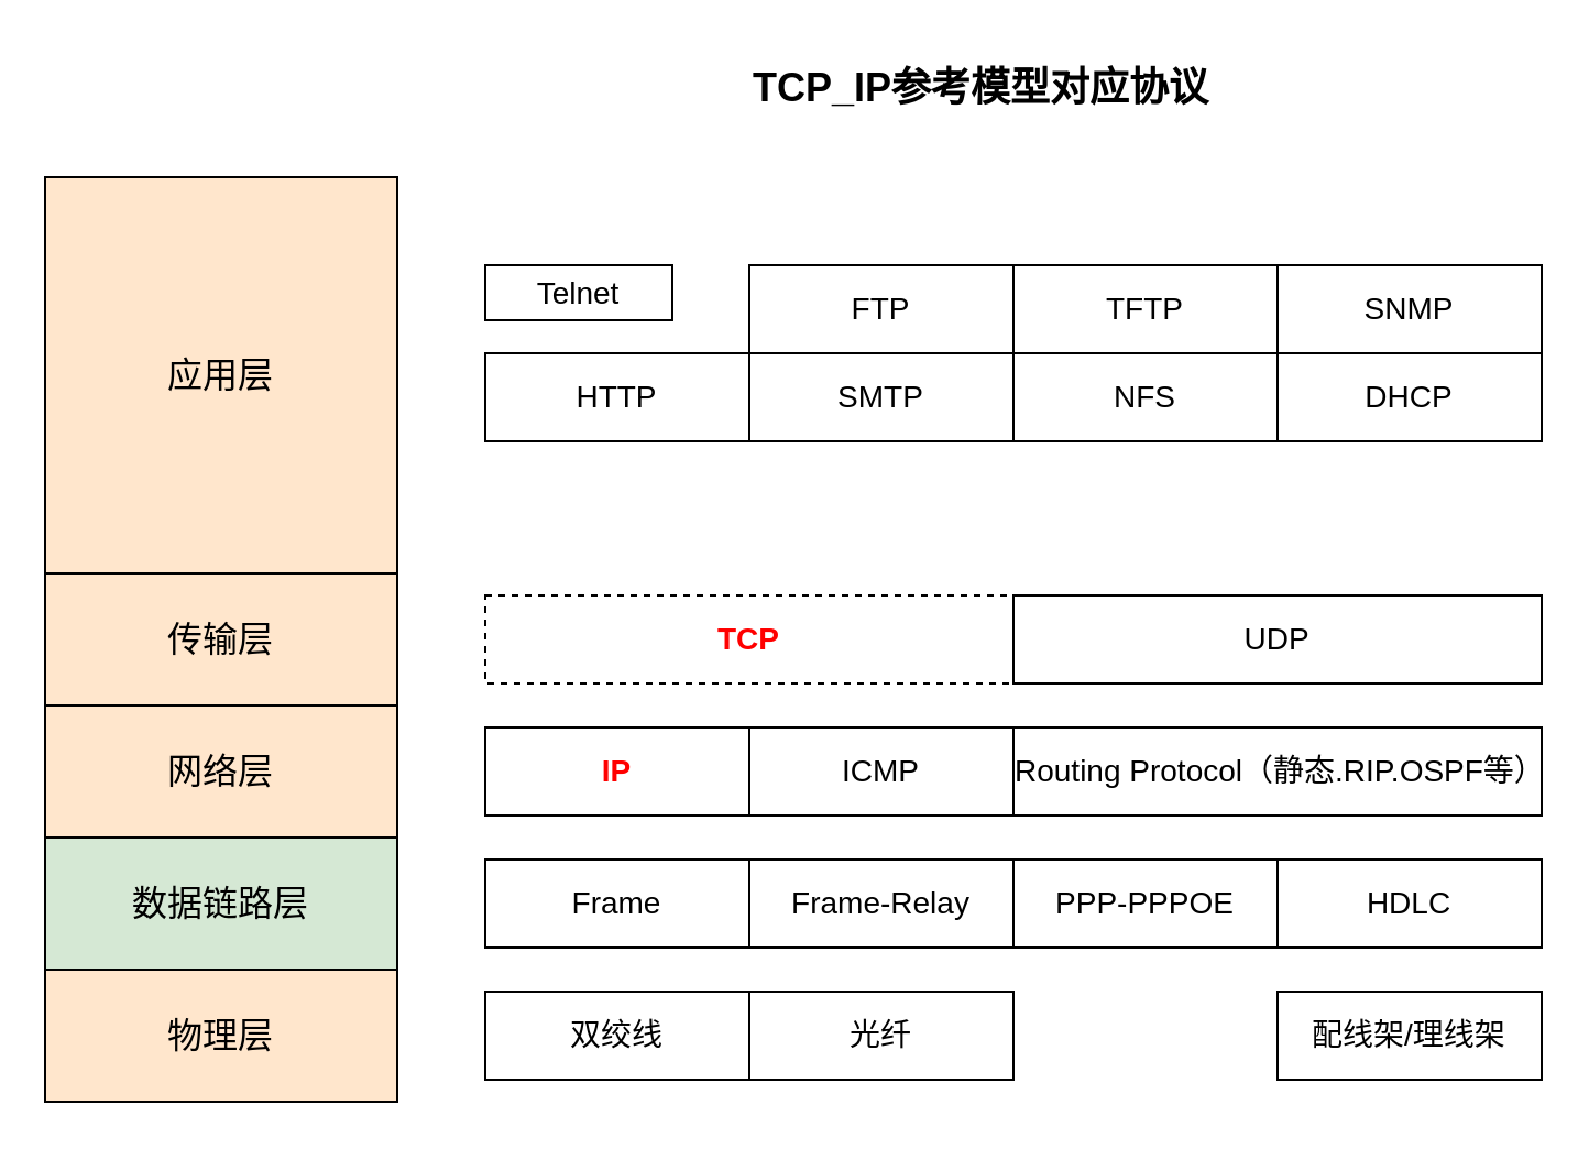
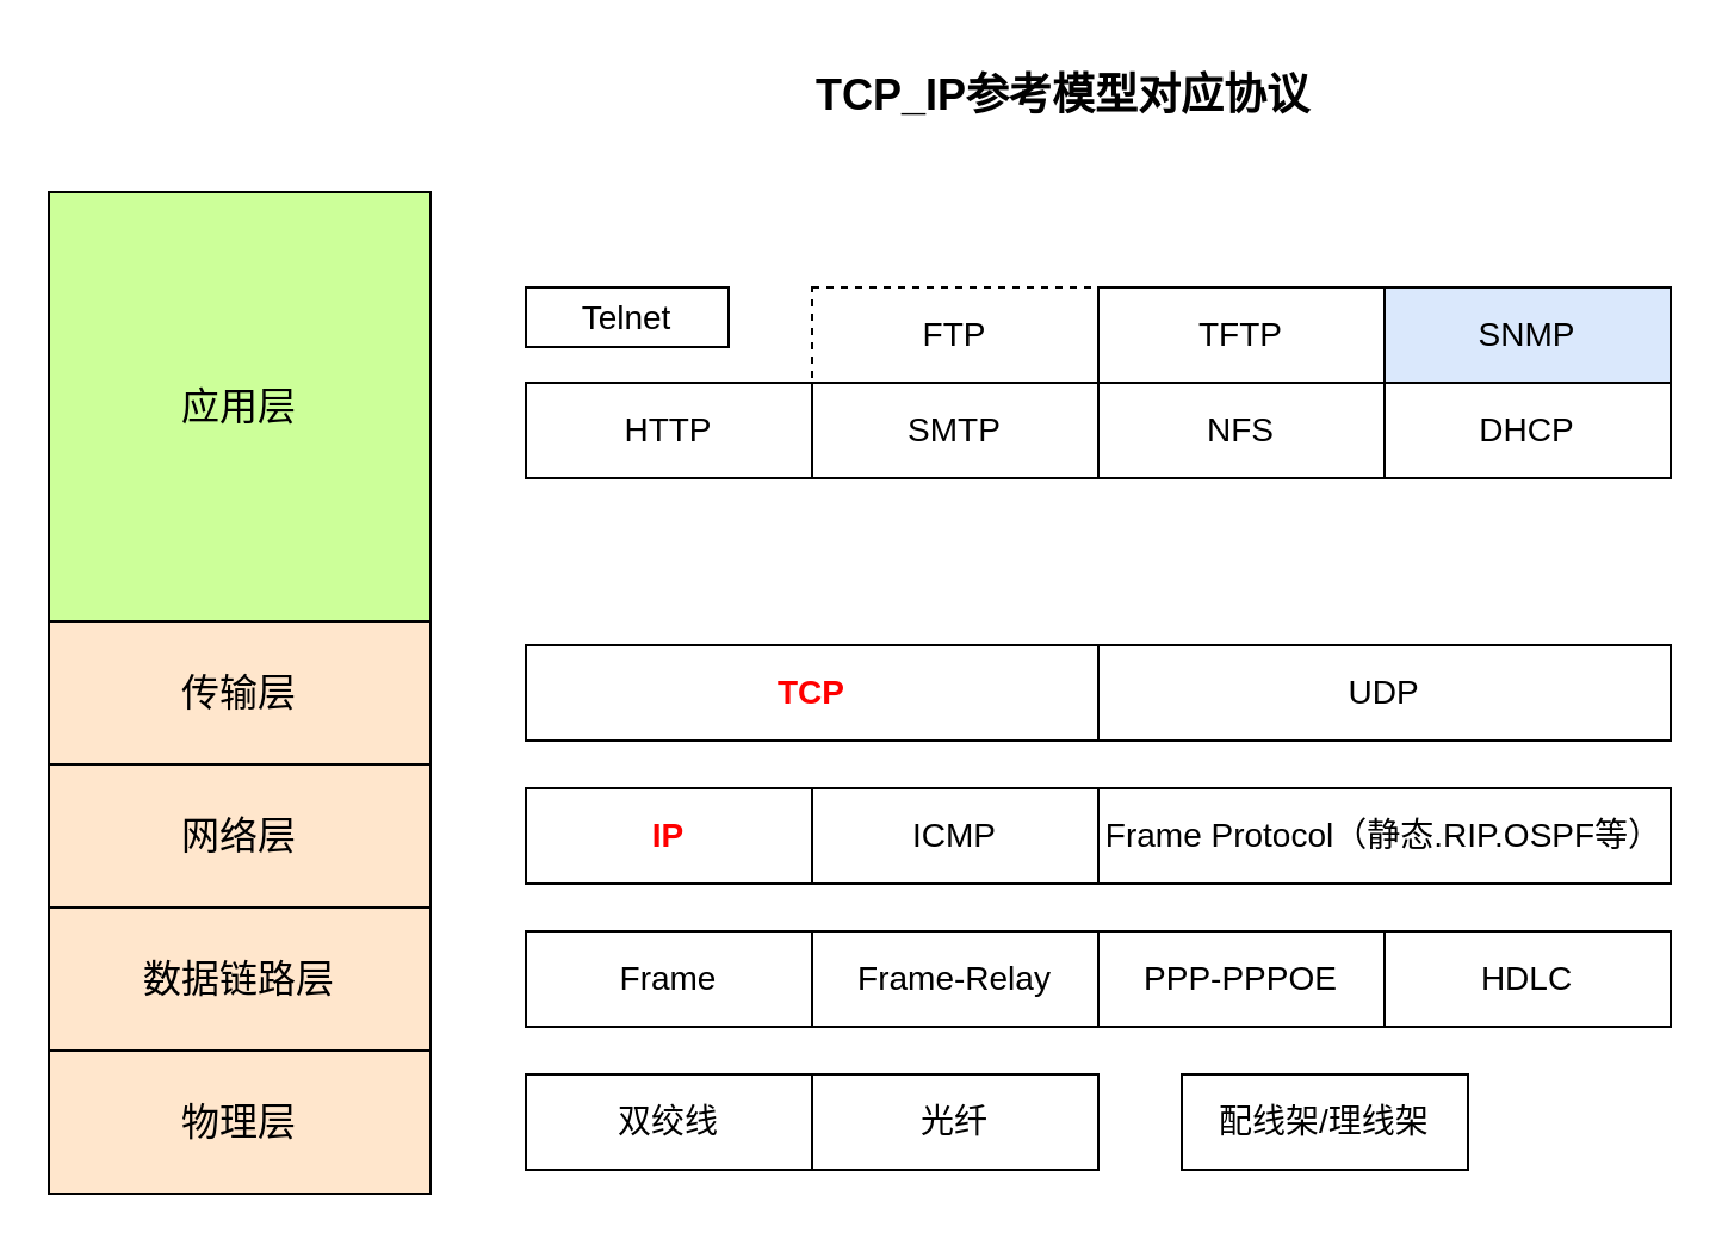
- <mxCell id="9" value="FTP" style="rounded=0;whiteSpace=wrap;html=1;fontSize=14;" vertex="1" parent="1"><mxGeometry x="340" y="120" width="120" height="40" as="geometry" /></mxCell>
+ <mxCell id="9" value="FTP" style="rounded=0;whiteSpace=wrap;html=1;fontSize=14;dashed=1;" vertex="1" parent="1"><mxGeometry x="340" y="120" width="120" height="40" as="geometry" /></mxCell>
- <mxCell id="13" value="SNMP" style="rounded=0;whiteSpace=wrap;html=1;fontSize=14;" vertex="1" parent="1"><mxGeometry x="580" y="120" width="120" height="40" as="geometry" /></mxCell>
+ <mxCell id="13" value="SNMP" style="rounded=0;whiteSpace=wrap;html=1;fontSize=14;fillColor=#dae8fc;" vertex="1" parent="1"><mxGeometry x="580" y="120" width="120" height="40" as="geometry" /></mxCell>
- <mxCell id="2" value="应用层" style="rounded=0;whiteSpace=wrap;html=1;fontSize=16;fillColor=#ffe6cc;" parent="1" vertex="1"><mxGeometry x="20" y="80" width="160" height="180" as="geometry" /></mxCell>
+ <mxCell id="2" value="应用层" style="rounded=0;whiteSpace=wrap;html=1;fontSize=16;fillColor=#CCFF99;" parent="1" vertex="1"><mxGeometry x="20" y="80" width="160" height="180" as="geometry" /></mxCell>
- <mxCell id="16" value="TCP" style="rounded=0;whiteSpace=wrap;html=1;fontSize=14;fontColor=#FF0000;fontStyle=1;dashed=1;" vertex="1" parent="1"><mxGeometry x="220" y="270" width="240" height="40" as="geometry" /></mxCell>
+ <mxCell id="16" value="TCP" style="rounded=0;whiteSpace=wrap;html=1;fontSize=14;fontColor=#FF0000;fontStyle=1" vertex="1" parent="1"><mxGeometry x="220" y="270" width="240" height="40" as="geometry" /></mxCell>
- <mxCell id="20" value="Routing Protocol（静态.RIP.OSPF等）" style="rounded=0;whiteSpace=wrap;html=1;fontSize=14;" vertex="1" parent="1"><mxGeometry x="460" y="330" width="240" height="40" as="geometry" /></mxCell>
+ <mxCell id="20" value="Frame Protocol（静态.RIP.OSPF等）" style="rounded=0;whiteSpace=wrap;html=1;fontSize=14;" vertex="1" parent="1"><mxGeometry x="460" y="330" width="240" height="40" as="geometry" /></mxCell>
- <mxCell id="5" value="数据链路层" style="rounded=0;whiteSpace=wrap;html=1;fontSize=16;fillColor=#d5e8d4;" parent="1" vertex="1"><mxGeometry x="20" y="380" width="160" height="60" as="geometry" /></mxCell>
+ <mxCell id="5" value="数据链路层" style="rounded=0;whiteSpace=wrap;html=1;fontSize=16;fillColor=#FFE6CC;" parent="1" vertex="1"><mxGeometry x="20" y="380" width="160" height="60" as="geometry" /></mxCell>
- <mxCell id="27" value="配线架/理线架" style="rounded=0;whiteSpace=wrap;html=1;fontSize=14;" vertex="1" parent="1"><mxGeometry x="580" y="450" width="120" height="40" as="geometry" /></mxCell>
+ <mxCell id="27" value="配线架/理线架" style="rounded=0;whiteSpace=wrap;html=1;fontSize=14;" vertex="1" parent="1"><mxGeometry x="495" y="450" width="120" height="40" as="geometry" /></mxCell>
